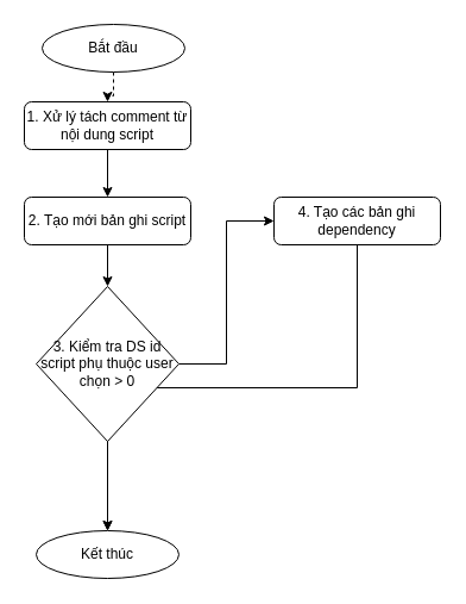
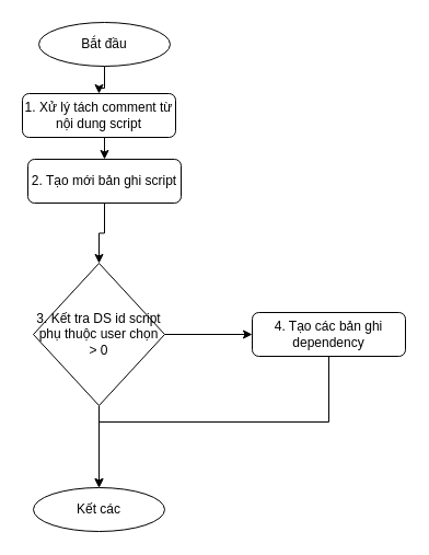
- <mxCell id="2" style="edgeStyle=orthogonalEdgeStyle;rounded=0;orthogonalLoop=1;jettySize=auto;html=1;exitX=0.5;exitY=1;exitDx=0;exitDy=0;dashed=1;" parent="1" source="3" target="5" edge="1"><mxGeometry relative="1" as="geometry" /></mxCell>
+ <mxCell id="2" style="edgeStyle=orthogonalEdgeStyle;rounded=0;orthogonalLoop=1;jettySize=auto;html=1;exitX=0.5;exitY=1;exitDx=0;exitDy=0;" parent="1" source="3" target="5" edge="1"><mxGeometry relative="1" as="geometry" /></mxCell>
- <mxCell id="8" value="2. Tạo mới bản ghi script" style="rounded=1;whiteSpace=wrap;html=1;fontSize=12;glass=0;strokeWidth=1;shadow=0;" parent="1" vertex="1"><mxGeometry x="20" y="165" width="140" height="40" as="geometry" /></mxCell>
+ <mxCell id="8" value="2. Tạo mới bản ghi script" style="rounded=1;whiteSpace=wrap;html=1;fontSize=12;glass=0;strokeWidth=1;shadow=0;" parent="1" vertex="1"><mxGeometry x="25" y="145" width="140" height="40" as="geometry" /></mxCell>
- <mxCell id="10" value="4. Tạo các bản ghi dependency" style="rounded=1;whiteSpace=wrap;html=1;fontSize=12;glass=0;strokeWidth=1;shadow=0;" vertex="1" parent="1"><mxGeometry x="230" y="165" width="140" height="40" as="geometry" /></mxCell>
+ <mxCell id="10" value="4. Tạo các bản ghi dependency" style="rounded=1;whiteSpace=wrap;html=1;fontSize=12;glass=0;strokeWidth=1;shadow=0;" vertex="1" parent="1"><mxGeometry x="230" y="285" width="140" height="40" as="geometry" /></mxCell>
- <mxCell id="13" value="3. Kiểm tra DS id script phụ thuộc user chọn &amp;gt; 0" style="rhombus;whiteSpace=wrap;html=1;" vertex="1" parent="1"><mxGeometry x="30" y="240" width="120" height="130" as="geometry" /></mxCell>
+ <mxCell id="13" value="3. Kết tra DS id script phụ thuộc user chọn &amp;gt; 0" style="rhombus;whiteSpace=wrap;html=1;" vertex="1" parent="1"><mxGeometry x="30" y="240" width="120" height="130" as="geometry" /></mxCell>
- <mxCell id="6" value="Kết thúc" style="ellipse;whiteSpace=wrap;html=1;" parent="1" vertex="1"><mxGeometry x="30" y="445" width="120" height="40" as="geometry" /></mxCell>
+ <mxCell id="6" value="Kết các" style="ellipse;whiteSpace=wrap;html=1;" parent="1" vertex="1"><mxGeometry x="30" y="445" width="120" height="40" as="geometry" /></mxCell>
